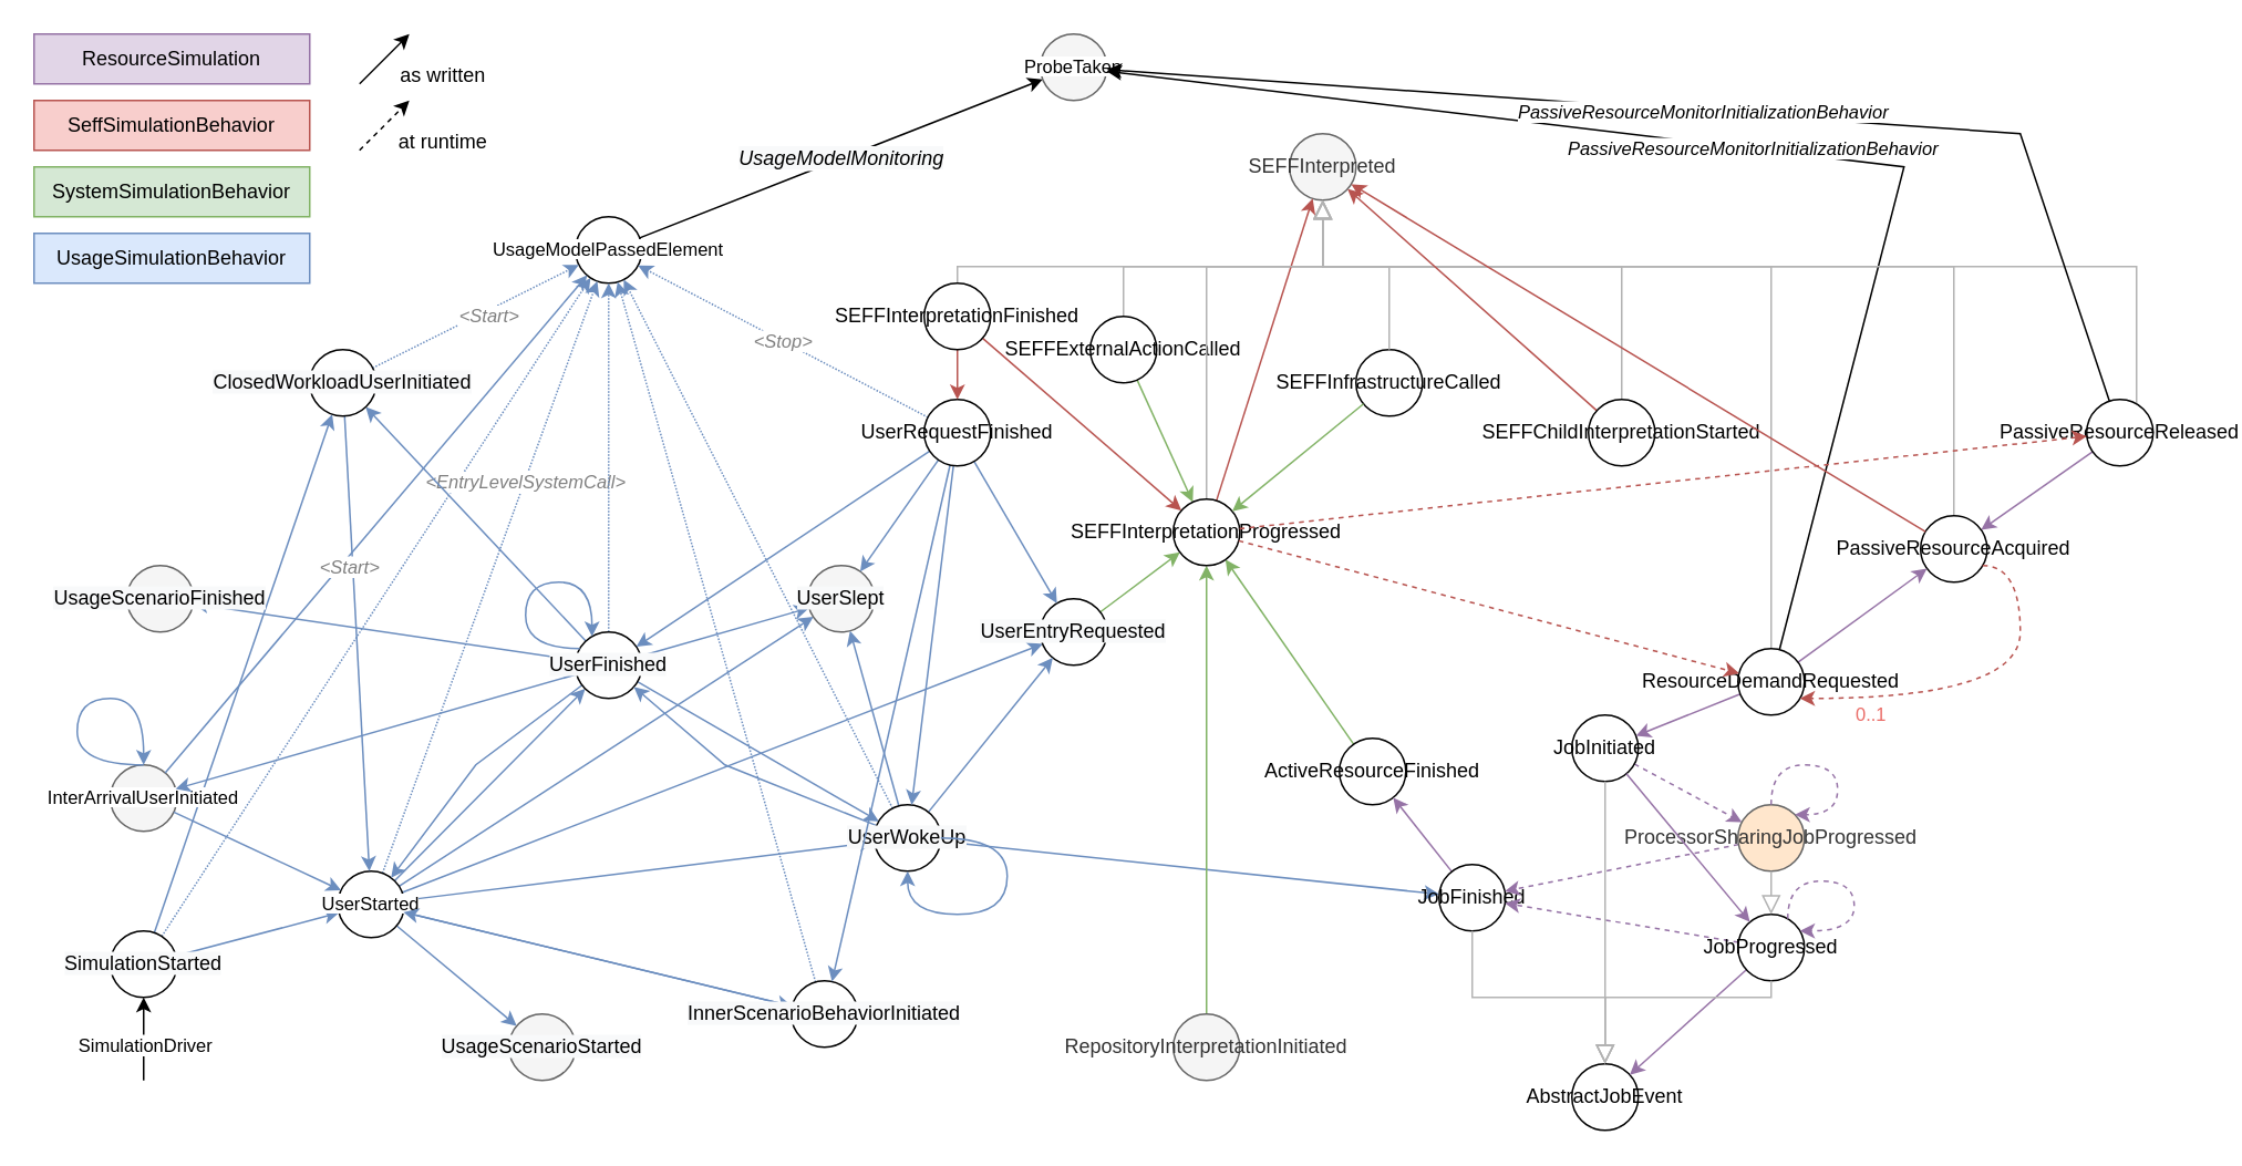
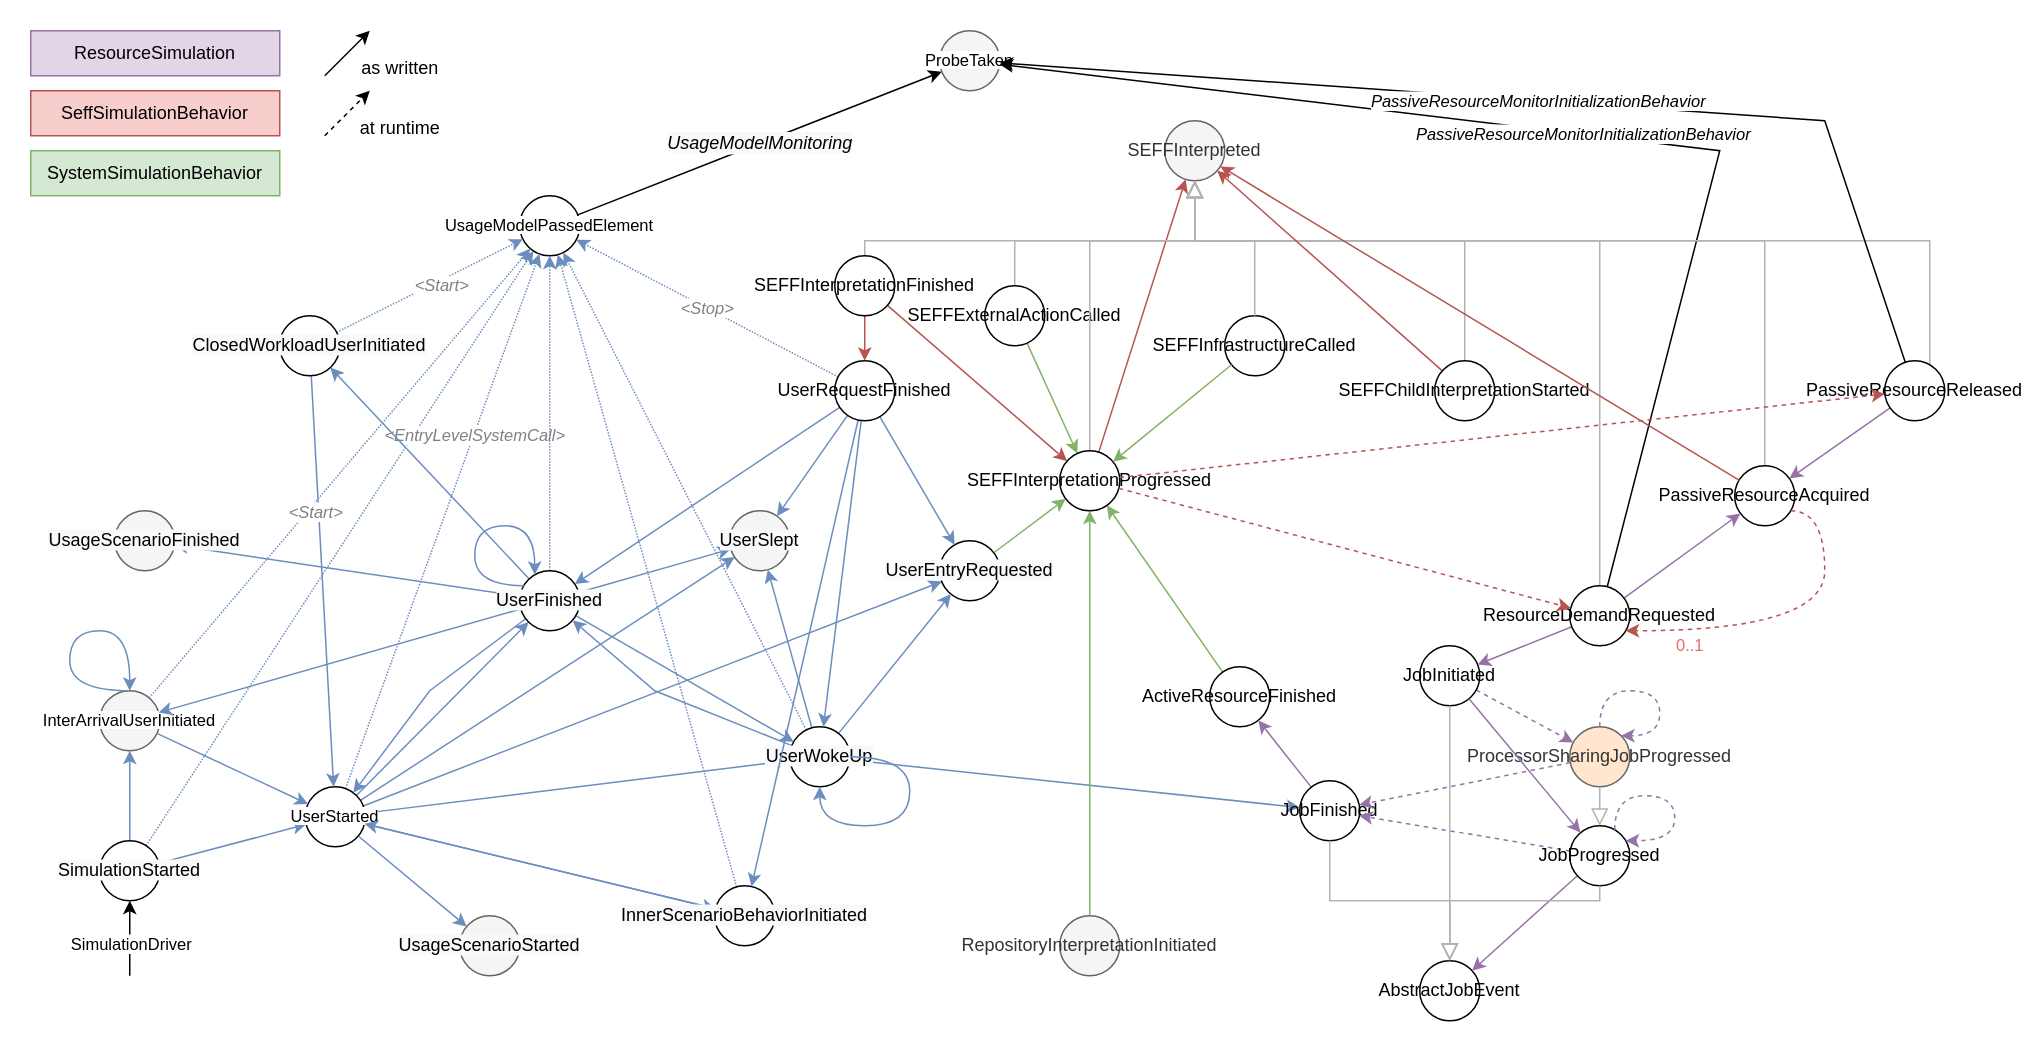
- <mxCell id="41" value="UsageSimulationBehavior" style="rounded=0;whiteSpace=wrap;html=1;labelBackgroundColor=none;fillColor=#dae8fc;strokeColor=#6c8ebf;" parent="1" vertex="1"><mxGeometry x="20" y="140" width="166" height="30" as="geometry" /></mxCell>
- <mxCell id="108" value="" style="edgeStyle=none;rounded=0;orthogonalLoop=1;jettySize=auto;html=1;fontColor=#000000;fillColor=#dae8fc;strokeColor=#6c8ebf;dashed=0;dashPattern=1 1;" parent="1" source="9" target="8" edge="1"><mxGeometry relative="1" as="geometry"><mxPoint x="115.594" y="494.008" as="sourcePoint" /><mxPoint x="316.42" y="535.921" as="targetPoint" /></mxGeometry></mxCell>
+ <mxCell id="108" value="" style="edgeStyle=none;rounded=0;orthogonalLoop=1;jettySize=auto;html=1;fontColor=#000000;fillColor=#dae8fc;strokeColor=#6c8ebf;dashed=1;dashPattern=1 1;" parent="1" source="9" target="8" edge="1"><mxGeometry relative="1" as="geometry"><mxPoint x="115.594" y="494.008" as="sourcePoint" /><mxPoint x="316.42" y="535.921" as="targetPoint" /></mxGeometry></mxCell>
- <mxCell id="4" value="" style="edgeStyle=none;rounded=0;orthogonalLoop=1;jettySize=auto;html=1;fontColor=#000000;fillColor=#dae8fc;strokeColor=#6c8ebf;" parent="1" source="7" target="46" edge="1"><mxGeometry relative="1" as="geometry" /></mxCell>
+ <mxCell id="4" value="" style="edgeStyle=none;rounded=0;orthogonalLoop=1;jettySize=auto;html=1;fontColor=#000000;fillColor=#dae8fc;strokeColor=#6c8ebf;" parent="1" source="7" target="9" edge="1"><mxGeometry relative="1" as="geometry" /></mxCell>
